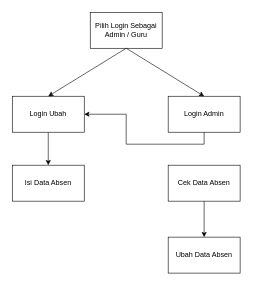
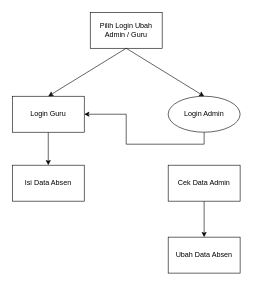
- <mxCell id="2" value="Pilih Login Sebagai Admin / Guru" style="rounded=0;whiteSpace=wrap;html=1;" vertex="1" parent="1"><mxGeometry x="150" y="20" width="120" height="60" as="geometry" /></mxCell>
+ <mxCell id="2" value="Pilih Login Ubah Admin / Guru" style="rounded=0;whiteSpace=wrap;html=1;" vertex="1" parent="1"><mxGeometry x="150" y="20" width="120" height="60" as="geometry" /></mxCell>
- <mxCell id="4" value="Login Ubah" style="rounded=0;whiteSpace=wrap;html=1;" vertex="1" parent="1"><mxGeometry x="20" y="160" width="120" height="60" as="geometry" /></mxCell>
+ <mxCell id="4" value="Login Guru" style="rounded=0;whiteSpace=wrap;html=1;" vertex="1" parent="1"><mxGeometry x="20" y="160" width="120" height="60" as="geometry" /></mxCell>
- <mxCell id="6" value="Login Admin" style="rounded=0;whiteSpace=wrap;html=1;" vertex="1" parent="1"><mxGeometry x="280" y="160" width="120" height="60" as="geometry" /></mxCell>
+ <mxCell id="6" value="Login Admin" style="ellipse;whiteSpace=wrap;html=1;" vertex="1" parent="1"><mxGeometry x="280" y="160" width="120" height="60" as="geometry" /></mxCell>
- <mxCell id="9" value="Cek Data Absen" style="rounded=0;whiteSpace=wrap;html=1;" vertex="1" parent="1"><mxGeometry x="280" y="275" width="120" height="60" as="geometry" /></mxCell>
+ <mxCell id="9" value="Cek Data Admin" style="rounded=0;whiteSpace=wrap;html=1;" vertex="1" parent="1"><mxGeometry x="280" y="275" width="120" height="60" as="geometry" /></mxCell>
